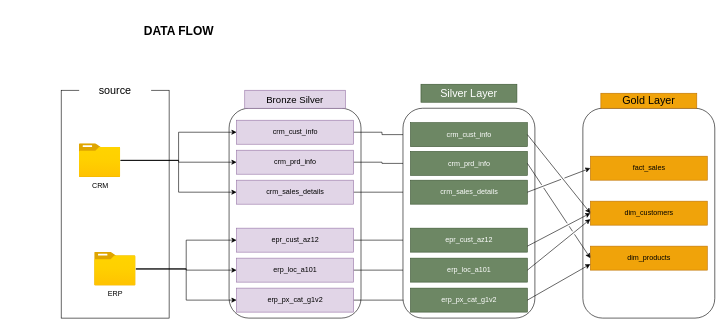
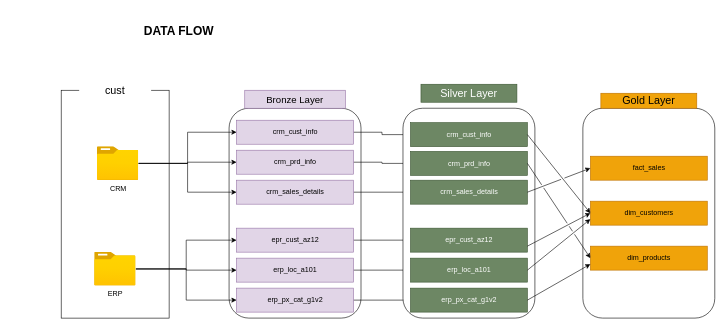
- <mxCell id="4" value="&lt;font style=&quot;font-size: 18px;&quot;&gt;source&lt;/font&gt;" style="rounded=0;whiteSpace=wrap;html=1;strokeColor=none;" vertex="1" parent="1"><mxGeometry x="131" y="120" width="120" height="60" as="geometry" /></mxCell>
+ <mxCell id="4" value="&lt;font style=&quot;font-size: 18px;&quot;&gt;cust&lt;/font&gt;" style="rounded=0;whiteSpace=wrap;html=1;strokeColor=none;" vertex="1" parent="1"><mxGeometry x="131" y="120" width="120" height="60" as="geometry" /></mxCell>
- <mxCell id="13" value="&lt;font style=&quot;font-size: 16px;&quot;&gt;Bronze Silver&lt;/font&gt;" style="rounded=0;whiteSpace=wrap;html=1;fillColor=#e1d5e7;strokeColor=#9673a6;" vertex="1" parent="1"><mxGeometry x="407.13" y="150" width="167.75" height="30" as="geometry" /></mxCell>
+ <mxCell id="13" value="&lt;font style=&quot;font-size: 16px;&quot;&gt;Bronze Layer&lt;/font&gt;" style="rounded=0;whiteSpace=wrap;html=1;fillColor=#e1d5e7;strokeColor=#9673a6;" vertex="1" parent="1"><mxGeometry x="407.13" y="150" width="167.75" height="30" as="geometry" /></mxCell>
- <mxCell id="8" value="CRM" style="image;aspect=fixed;html=1;points=[];align=center;fontSize=12;image=img/lib/azure2/general/Folder_Blank.svg;" vertex="1" parent="1"><mxGeometry x="131" y="239" width="69" height="56.0" as="geometry" /></mxCell>
+ <mxCell id="8" value="CRM" style="image;aspect=fixed;html=1;points=[];align=center;fontSize=12;image=img/lib/azure2/general/Folder_Blank.svg;" vertex="1" parent="1"><mxGeometry x="161" y="244" width="69" height="56.0" as="geometry" /></mxCell>
